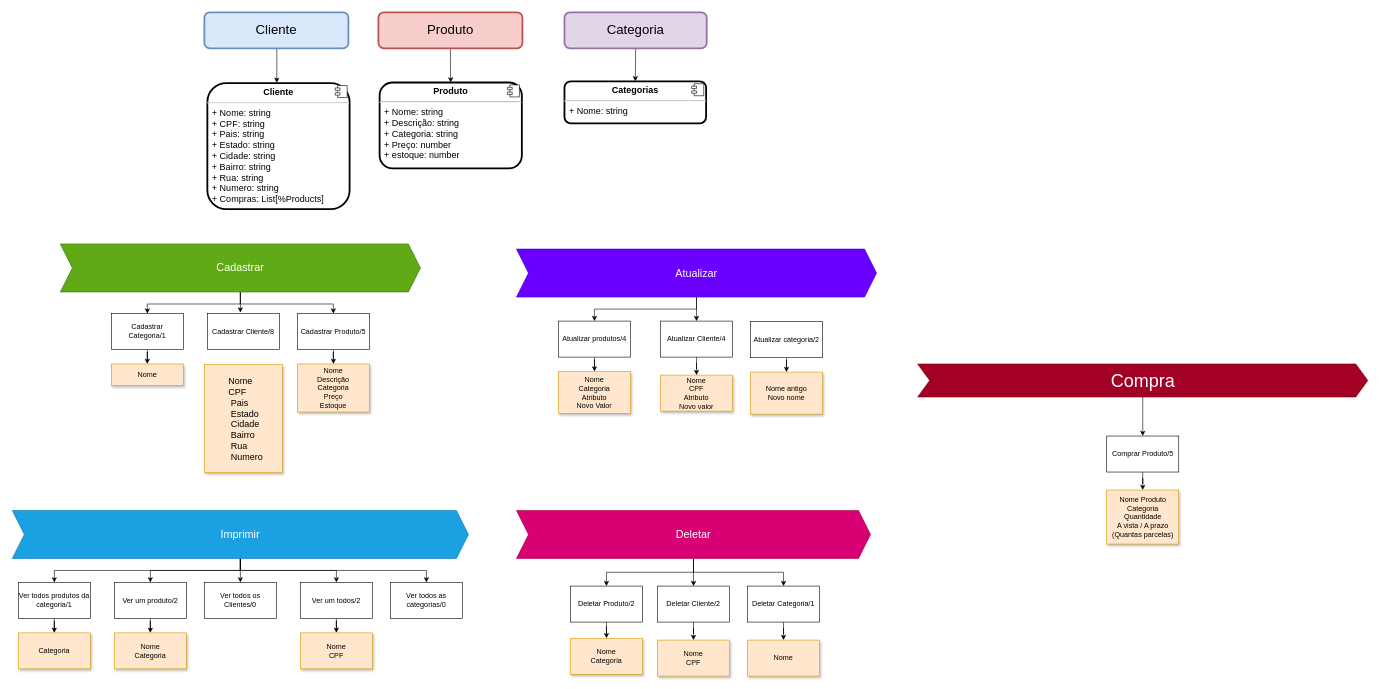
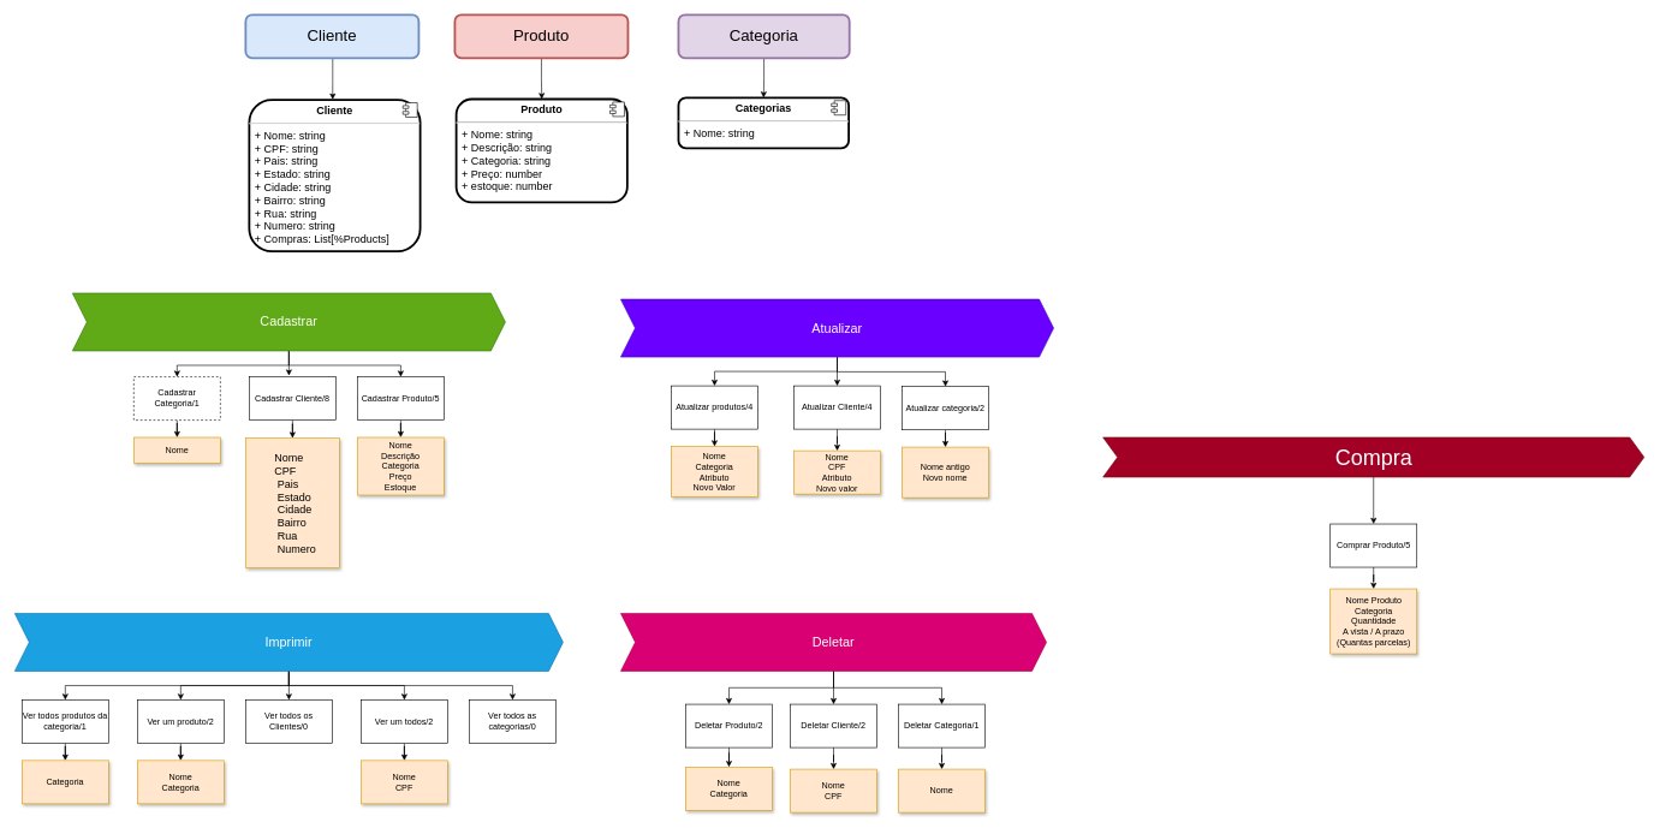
+ <mxCell id="20" style="edgeStyle=orthogonalEdgeStyle;rounded=0;orthogonalLoop=1;jettySize=auto;html=1;entryX=0.5;entryY=0;entryDx=0;entryDy=0;fontSize=18;" parent="1" source="21" target="48" edge="1"><mxGeometry relative="1" as="geometry" /></mxCell>
- <mxCell id="39" value="Cadastrar Categoria/1" style="rounded=0;whiteSpace=wrap;html=1;" parent="1" vertex="1"><mxGeometry x="185" y="522" width="120" height="60" as="geometry" /></mxCell>
+ <mxCell id="39" value="Cadastrar Categoria/1" style="rounded=0;whiteSpace=wrap;html=1;dashed=1;" parent="1" vertex="1"><mxGeometry x="185" y="522" width="120" height="60" as="geometry" /></mxCell>
+ <mxCell id="35" style="edgeStyle=orthogonalEdgeStyle;rounded=0;orthogonalLoop=1;jettySize=auto;html=1;fontSize=18;" parent="1" source="36" target="37" edge="1"><mxGeometry relative="1" as="geometry" /></mxCell>
